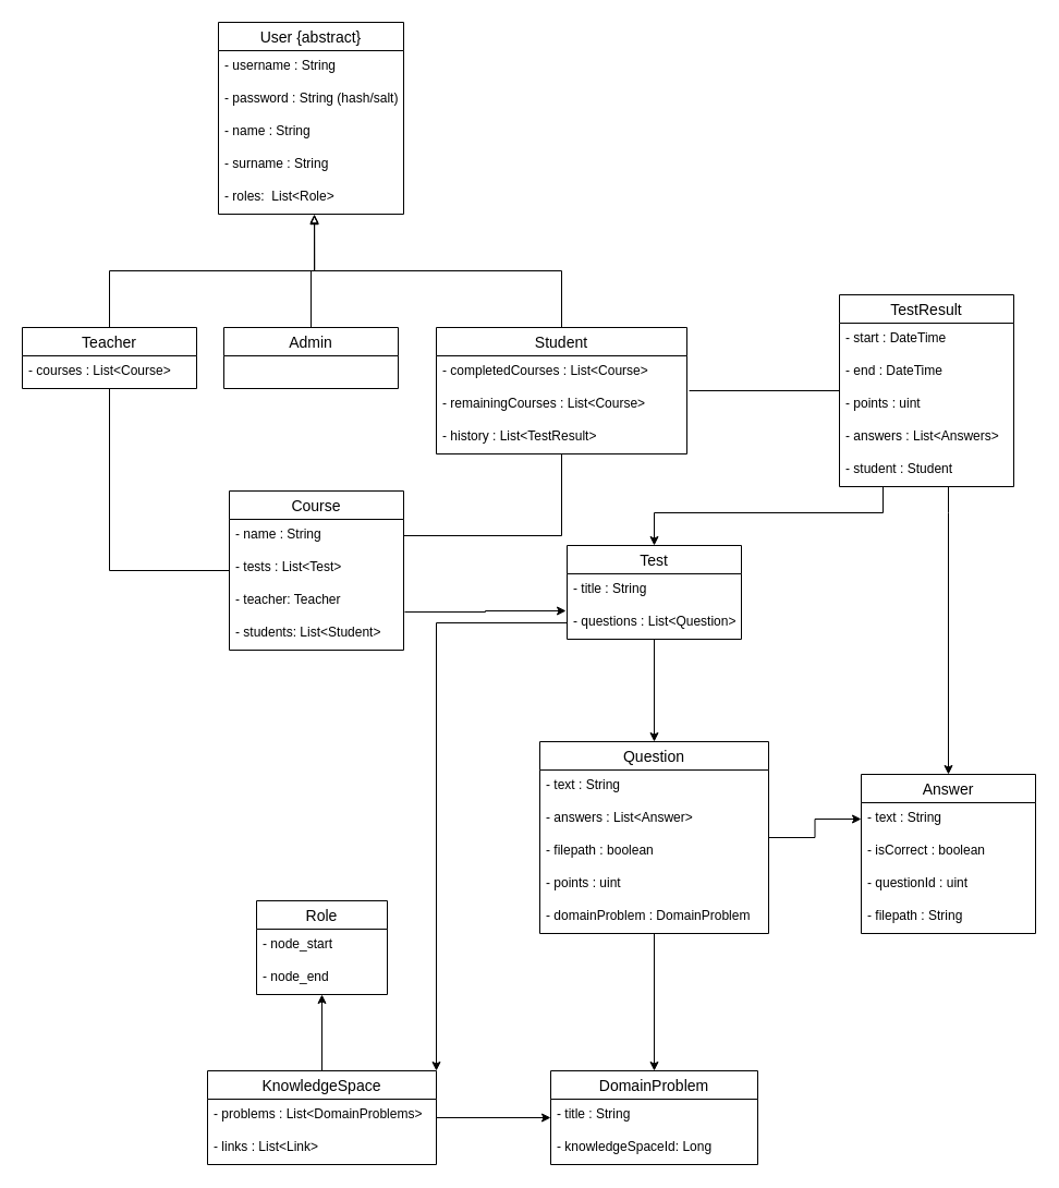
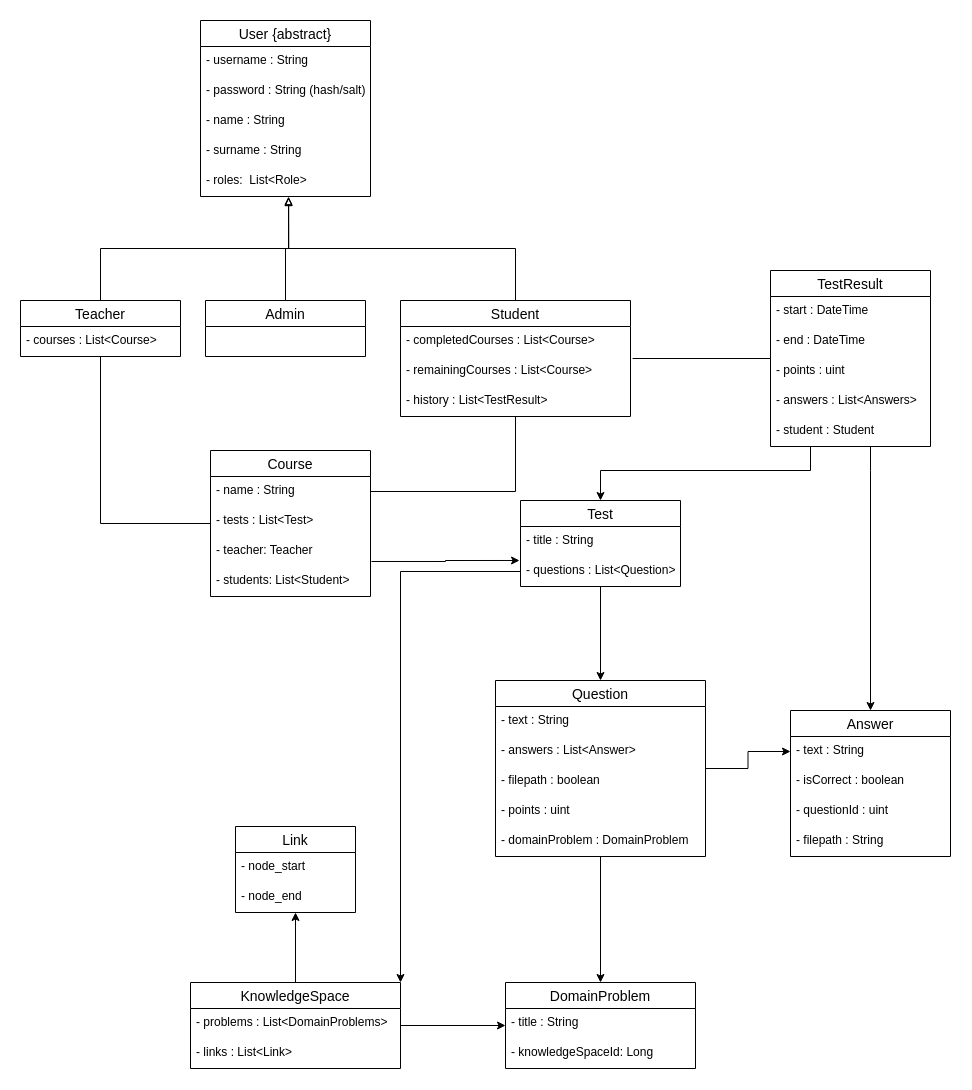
- <mxCell id="60" value="Role" style="swimlane;fontStyle=0;childLayout=stackLayout;horizontal=1;startSize=26;horizontalStack=0;resizeParent=1;resizeParentMax=0;resizeLast=0;collapsible=1;marginBottom=0;align=center;fontSize=14;" vertex="1" parent="1"><mxGeometry x="235" y="826" width="120" height="86" as="geometry" /></mxCell>
+ <mxCell id="60" value="Link" style="swimlane;fontStyle=0;childLayout=stackLayout;horizontal=1;startSize=26;horizontalStack=0;resizeParent=1;resizeParentMax=0;resizeLast=0;collapsible=1;marginBottom=0;align=center;fontSize=14;" vertex="1" parent="1"><mxGeometry x="235" y="826" width="120" height="86" as="geometry" /></mxCell>
